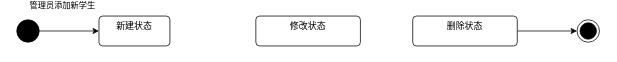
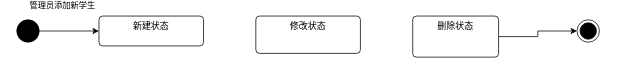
- <mxCell id="5" value="新建状态" style="html=1;align=center;verticalAlign=top;rounded=1;absoluteArcSize=1;arcSize=10;dashed=0;whiteSpace=wrap;" vertex="1" parent="1"><mxGeometry x="130" y="20" width="95" height="40" as="geometry" /></mxCell>
+ <mxCell id="5" value="新建状态" style="html=1;align=center;verticalAlign=top;rounded=1;absoluteArcSize=1;arcSize=10;dashed=0;whiteSpace=wrap;" vertex="1" parent="1"><mxGeometry x="130" y="20" width="140" height="40" as="geometry" /></mxCell>
- <mxCell id="6" value="修改状态" style="html=1;align=center;verticalAlign=top;rounded=1;absoluteArcSize=1;arcSize=10;dashed=0;whiteSpace=wrap;" vertex="1" parent="1"><mxGeometry x="340" y="20" width="140" height="40" as="geometry" /></mxCell>
+ <mxCell id="6" value="修改状态" style="html=1;align=center;verticalAlign=top;rounded=1;absoluteArcSize=1;arcSize=10;dashed=0;whiteSpace=wrap;" vertex="1" parent="1"><mxGeometry x="340" y="20" width="140" height="50" as="geometry" /></mxCell>
- <mxCell id="8" value="删除状态" style="html=1;align=center;verticalAlign=top;rounded=1;absoluteArcSize=1;arcSize=10;dashed=0;whiteSpace=wrap;" vertex="1" parent="1"><mxGeometry x="550" y="20" width="140" height="40" as="geometry" /></mxCell>
+ <mxCell id="8" value="删除状态" style="html=1;align=center;verticalAlign=top;rounded=1;absoluteArcSize=1;arcSize=10;dashed=0;whiteSpace=wrap;" vertex="1" parent="1"><mxGeometry x="550" y="20" width="115" height="55" as="geometry" /></mxCell>
